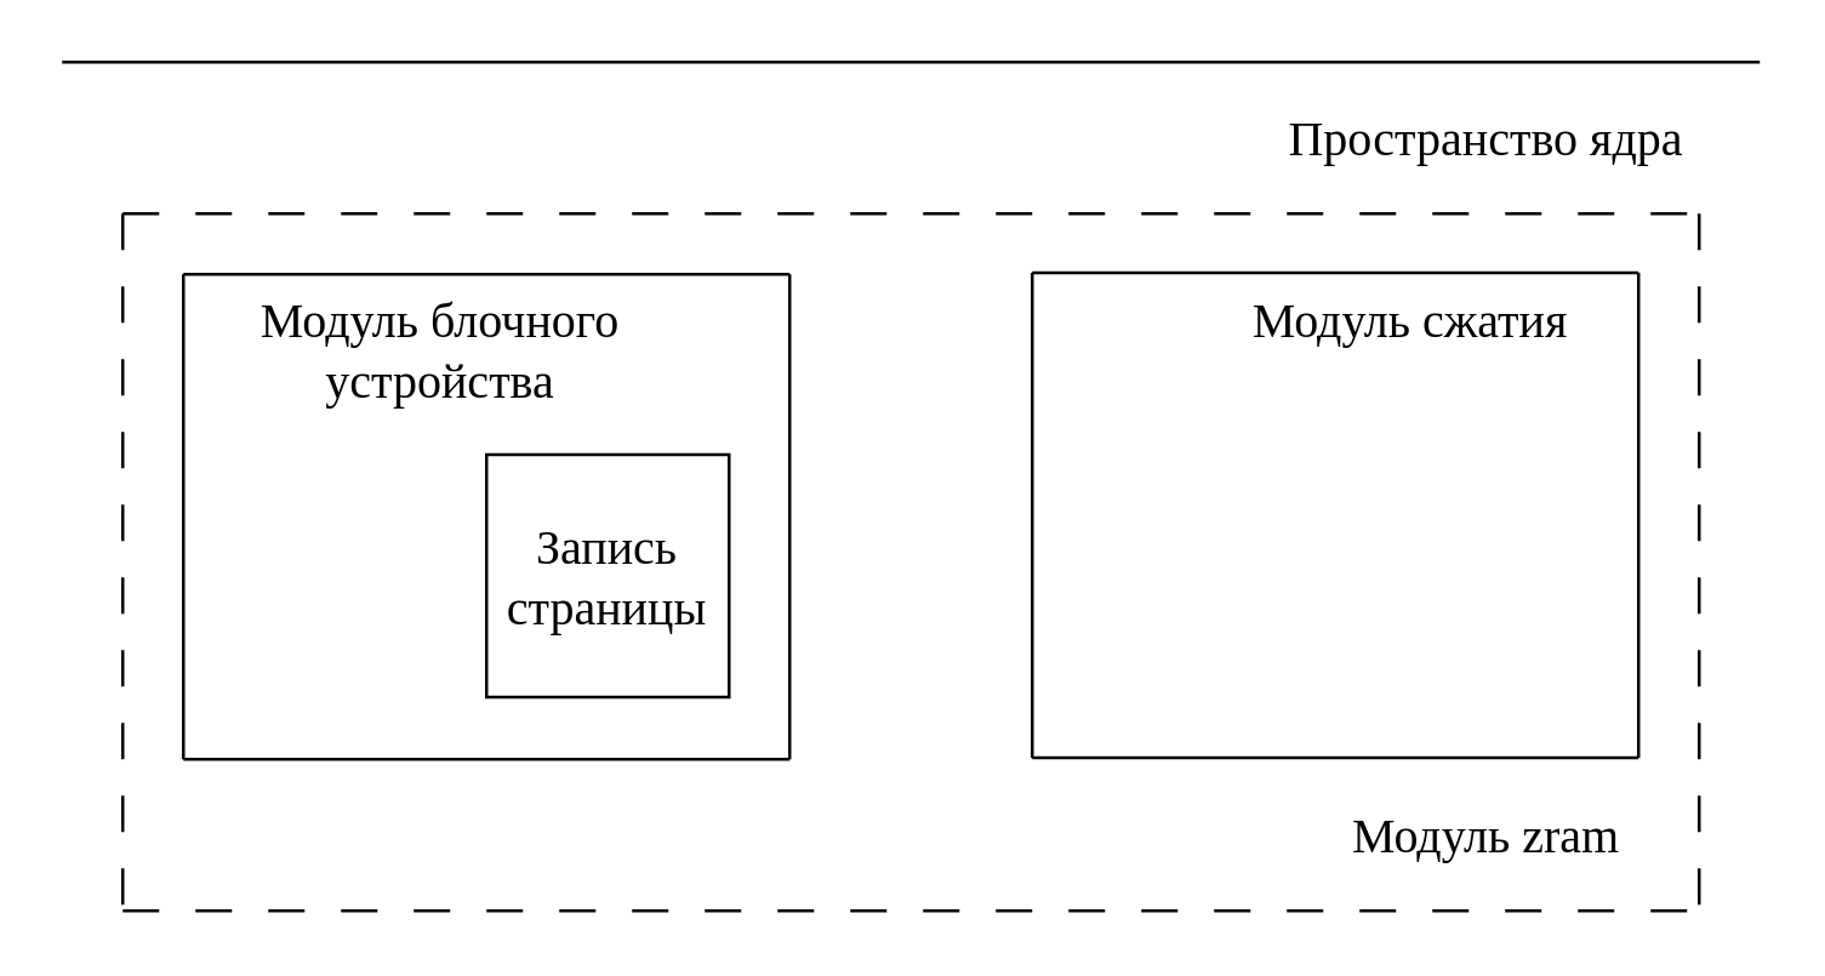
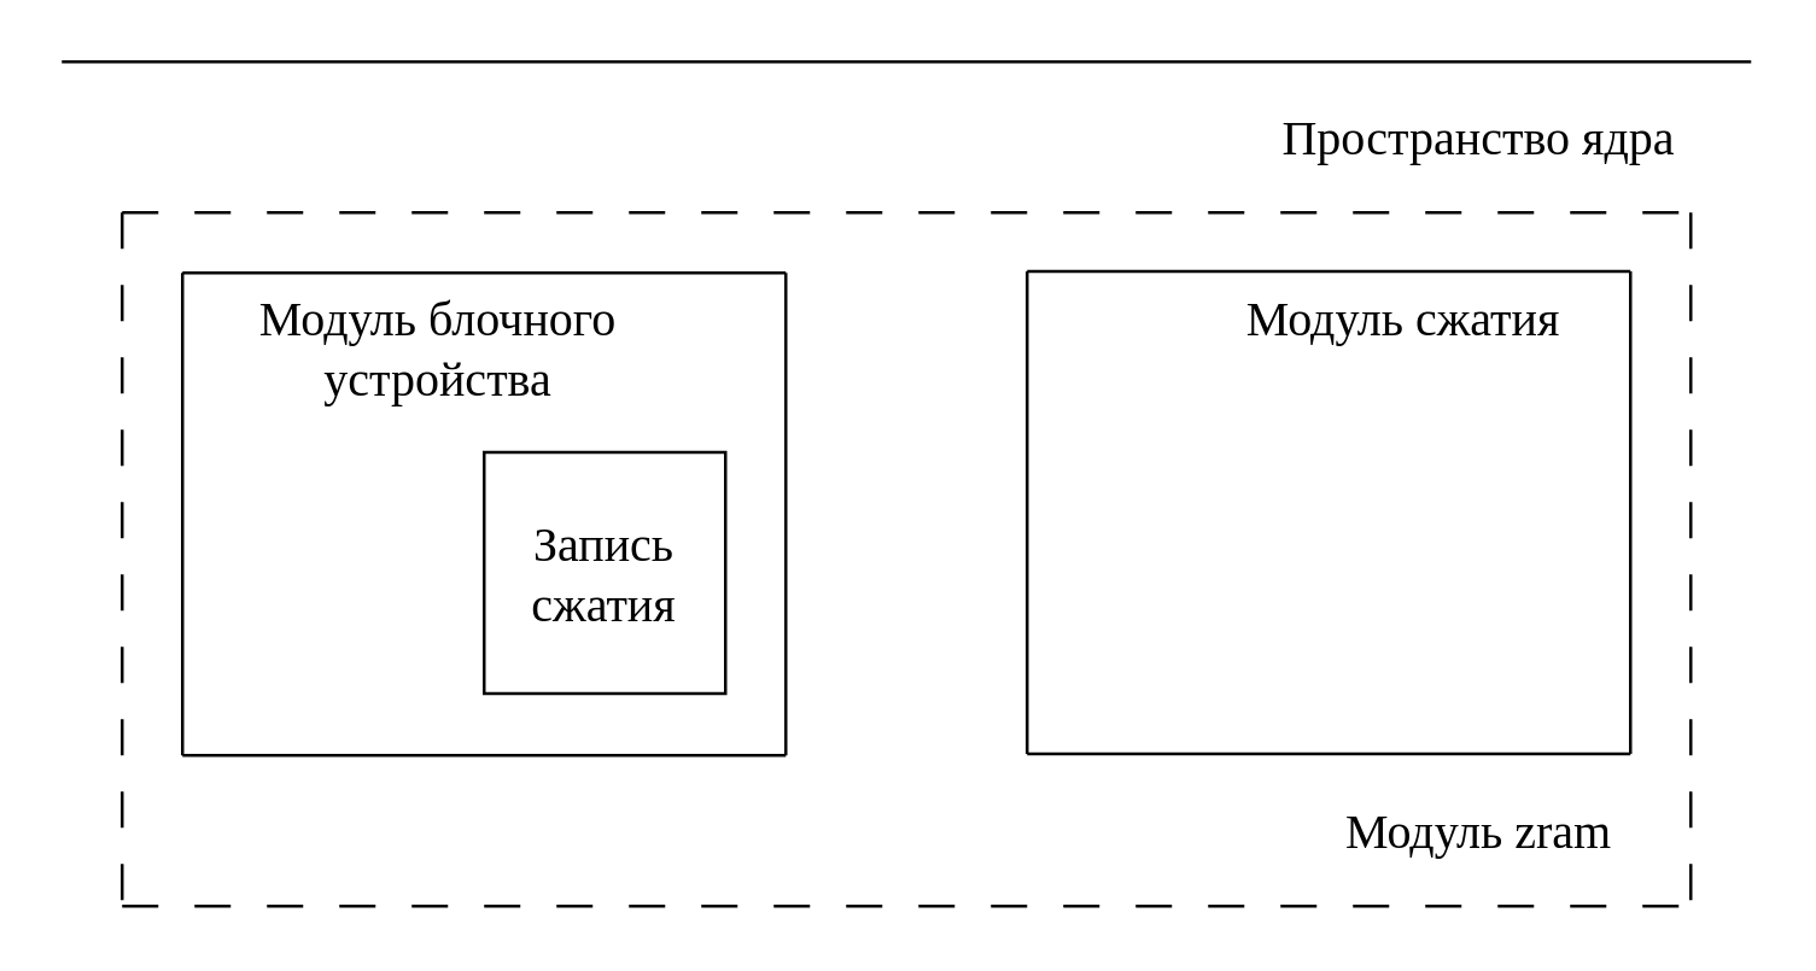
- <mxCell id="13" value="Запись страницы" style="rounded=0;whiteSpace=wrap;html=1;fontFamily=Times New Roman;fontSize=16;" vertex="1" parent="1"><mxGeometry x="160" y="149.5" width="80" height="80" as="geometry" /></mxCell>
+ <mxCell id="13" value="Запись сжатия" style="rounded=0;whiteSpace=wrap;html=1;fontFamily=Times New Roman;fontSize=16;" vertex="1" parent="1"><mxGeometry x="160" y="149.5" width="80" height="80" as="geometry" /></mxCell>
